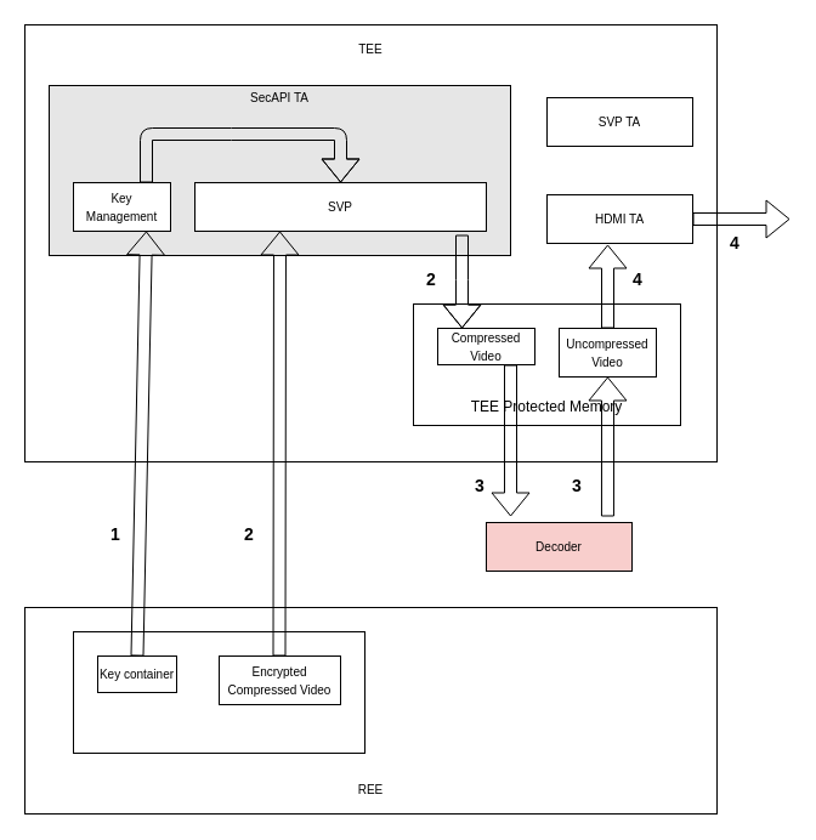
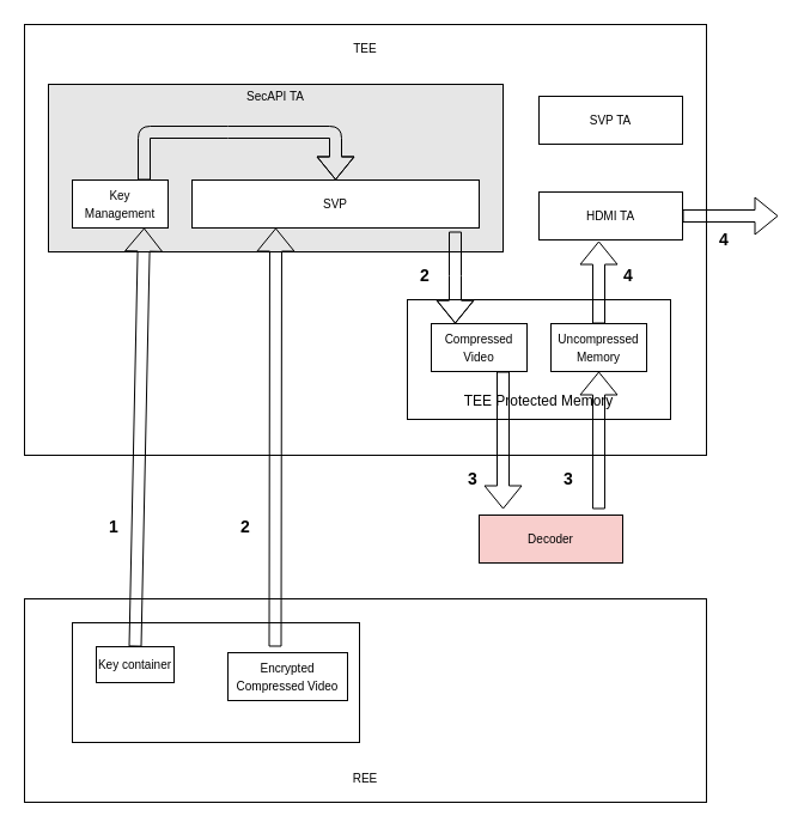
- <mxCell id="30" value="&lt;font style=&quot;font-size: 10px&quot;&gt;Compressed Video&lt;/font&gt;" style="rounded=0;whiteSpace=wrap;html=1;" parent="28" vertex="1"><mxGeometry x="20" y="20" width="80" height="30" as="geometry" /></mxCell>
+ <mxCell id="30" value="&lt;font style=&quot;font-size: 10px&quot;&gt;Compressed Video&lt;/font&gt;" style="rounded=0;whiteSpace=wrap;html=1;" parent="28" vertex="1"><mxGeometry x="20" y="20" width="80" height="40" as="geometry" /></mxCell>
- <mxCell id="31" value="&lt;font style=&quot;font-size: 10px&quot;&gt;Uncompressed Video&lt;/font&gt;" style="rounded=0;whiteSpace=wrap;html=1;" parent="28" vertex="1"><mxGeometry x="120" y="20" width="80" height="40" as="geometry" /></mxCell>
+ <mxCell id="31" value="&lt;font style=&quot;font-size: 10px&quot;&gt;Uncompressed Memory&lt;/font&gt;" style="rounded=0;whiteSpace=wrap;html=1;" parent="28" vertex="1"><mxGeometry x="120" y="20" width="80" height="40" as="geometry" /></mxCell>
- <mxCell id="13" value="&lt;font style=&quot;font-size: 10px&quot;&gt;Encrypted Compressed Video&lt;/font&gt;" style="rounded=0;whiteSpace=wrap;html=1;" parent="10" vertex="1"><mxGeometry x="120" y="20" width="100" height="40" as="geometry" /></mxCell>
+ <mxCell id="13" value="&lt;font style=&quot;font-size: 10px&quot;&gt;Encrypted Compressed Video&lt;/font&gt;" style="rounded=0;whiteSpace=wrap;html=1;" parent="10" vertex="1"><mxGeometry x="130" y="25" width="100" height="40" as="geometry" /></mxCell>
